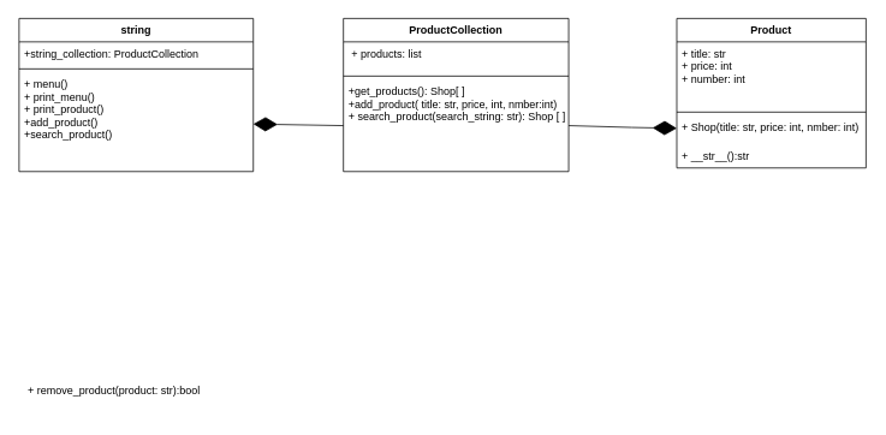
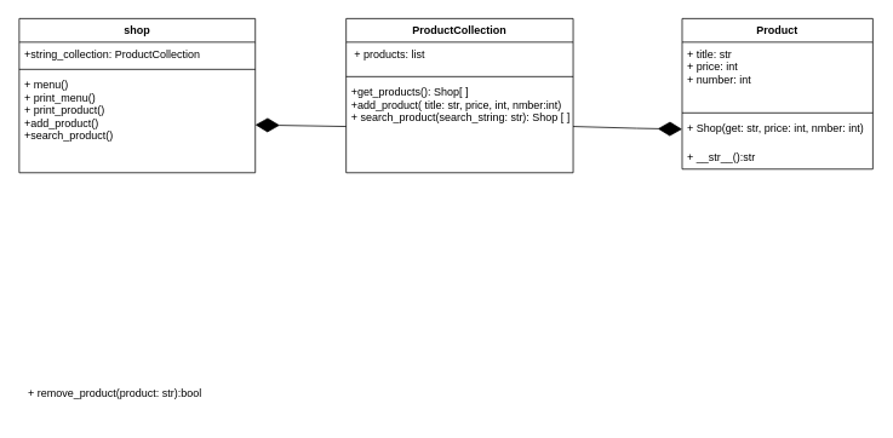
- <mxCell id="11" value="string" style="swimlane;fontStyle=1;align=center;verticalAlign=top;childLayout=stackLayout;horizontal=1;startSize=26;horizontalStack=0;resizeParent=1;resizeParentMax=0;resizeLast=0;collapsible=1;marginBottom=0;" parent="1" vertex="1"><mxGeometry x="20" y="20" width="260" height="170" as="geometry" /></mxCell>
+ <mxCell id="11" value="shop" style="swimlane;fontStyle=1;align=center;verticalAlign=top;childLayout=stackLayout;horizontal=1;startSize=26;horizontalStack=0;resizeParent=1;resizeParentMax=0;resizeLast=0;collapsible=1;marginBottom=0;" parent="1" vertex="1"><mxGeometry x="20" y="20" width="260" height="170" as="geometry" /></mxCell>
- <mxCell id="5" value="+ Shop(title: str, price: int, nmber: int)" style="text;strokeColor=none;fillColor=none;align=left;verticalAlign=top;spacingLeft=4;spacingRight=4;overflow=hidden;rotatable=0;points=[[0,0.5],[1,0.5]];portConstraint=eastwest;" parent="2" vertex="1"><mxGeometry y="108" width="210" height="32" as="geometry" /></mxCell>
+ <mxCell id="5" value="+ Shop(get: str, price: int, nmber: int)" style="text;strokeColor=none;fillColor=none;align=left;verticalAlign=top;spacingLeft=4;spacingRight=4;overflow=hidden;rotatable=0;points=[[0,0.5],[1,0.5]];portConstraint=eastwest;" parent="2" vertex="1"><mxGeometry y="108" width="210" height="32" as="geometry" /></mxCell>
